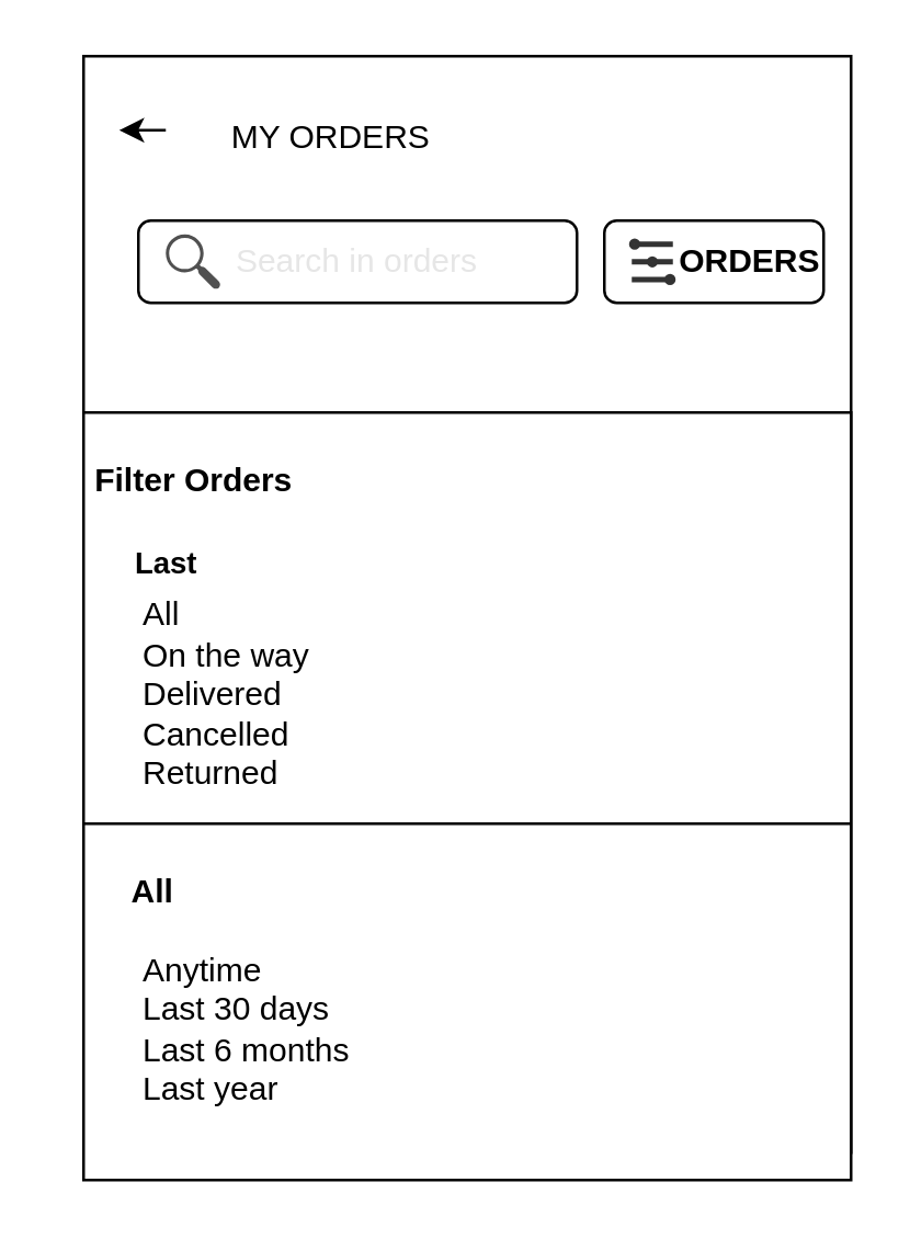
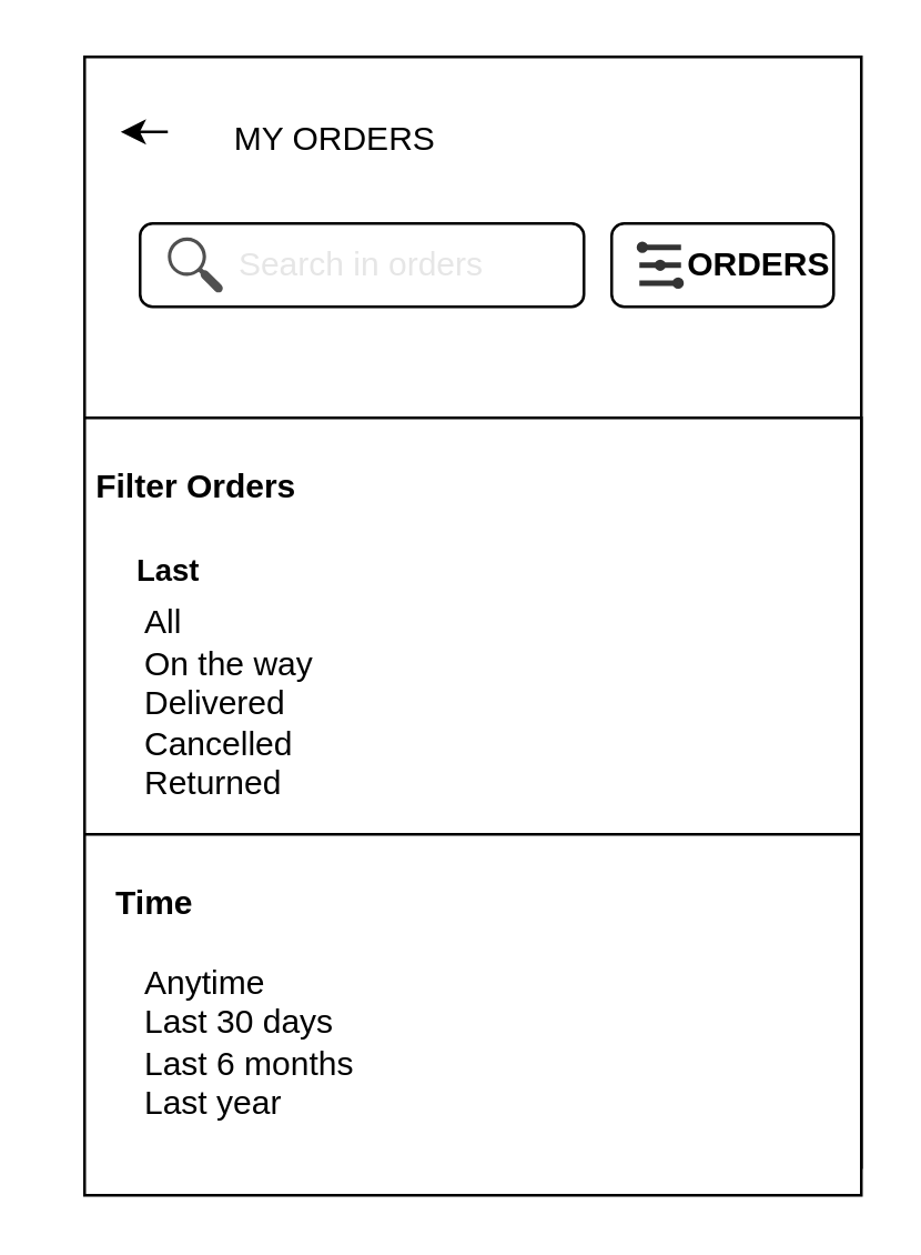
- <mxCell id="12" value="&lt;b&gt;All&lt;/b&gt;" style="text;html=1;align=center;verticalAlign=middle;resizable=0;points=[];autosize=1;strokeColor=none;fillColor=none;" vertex="1" parent="1"><mxGeometry x="30" y="310" width="50" height="30" as="geometry" /></mxCell>
+ <mxCell id="12" value="&lt;b&gt;Time&lt;/b&gt;" style="text;html=1;align=center;verticalAlign=middle;resizable=0;points=[];autosize=1;strokeColor=none;fillColor=none;" vertex="1" parent="1"><mxGeometry x="30" y="310" width="50" height="30" as="geometry" /></mxCell>
